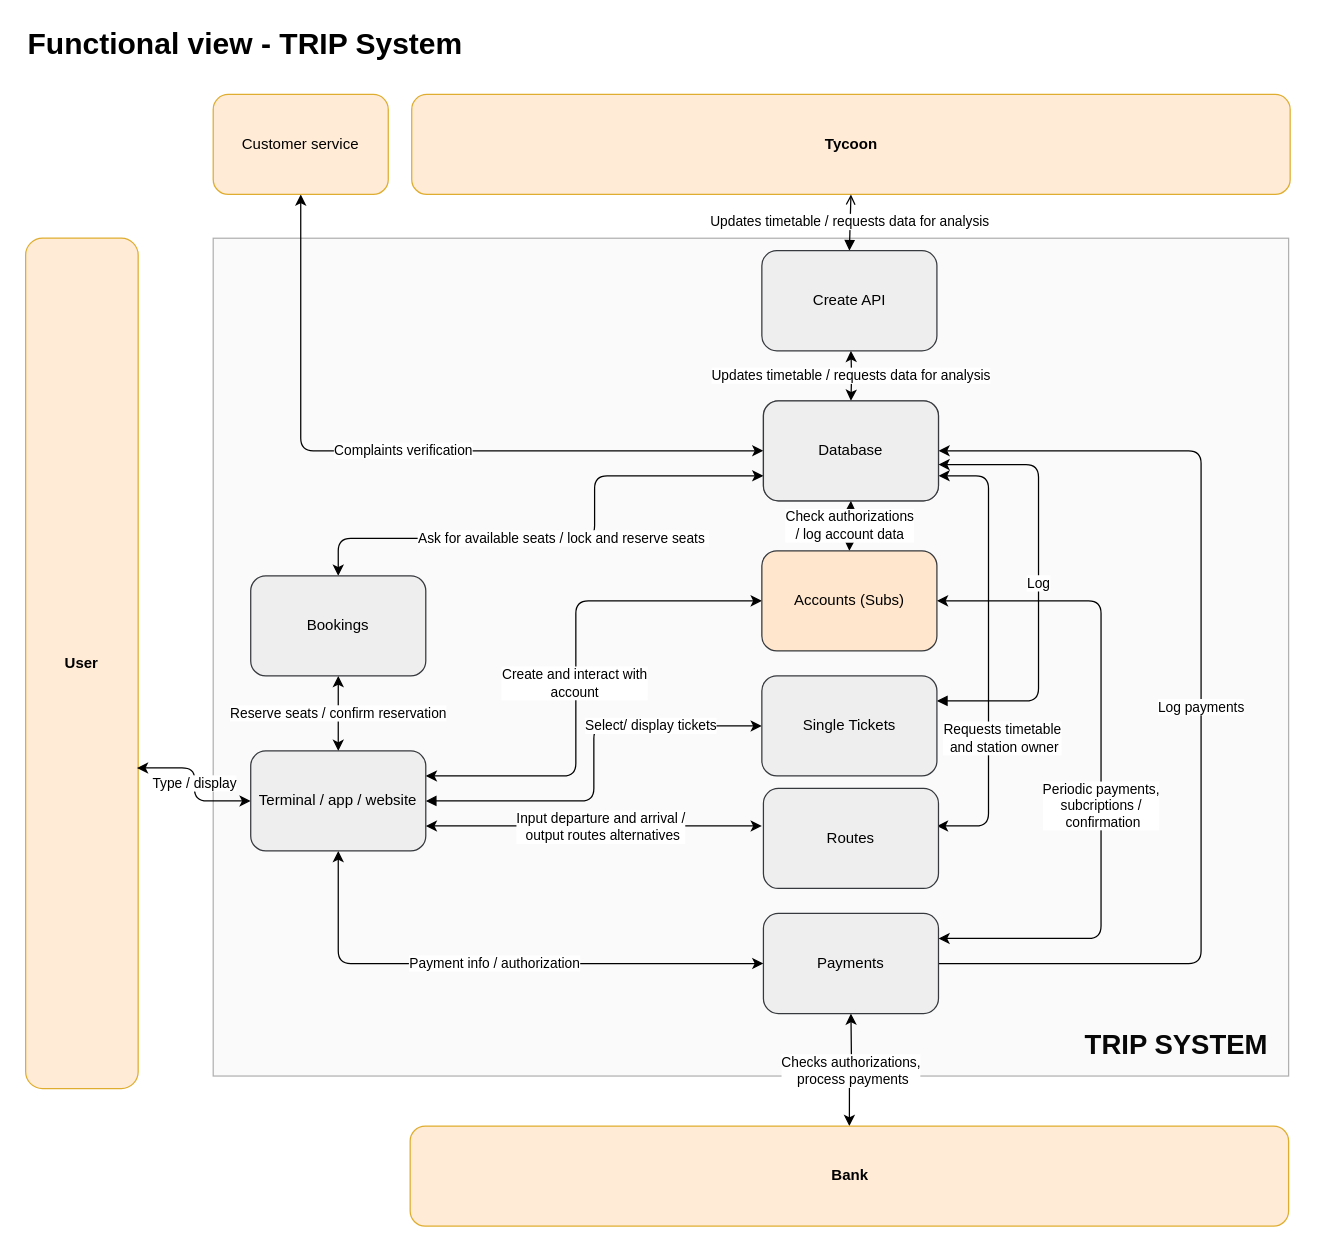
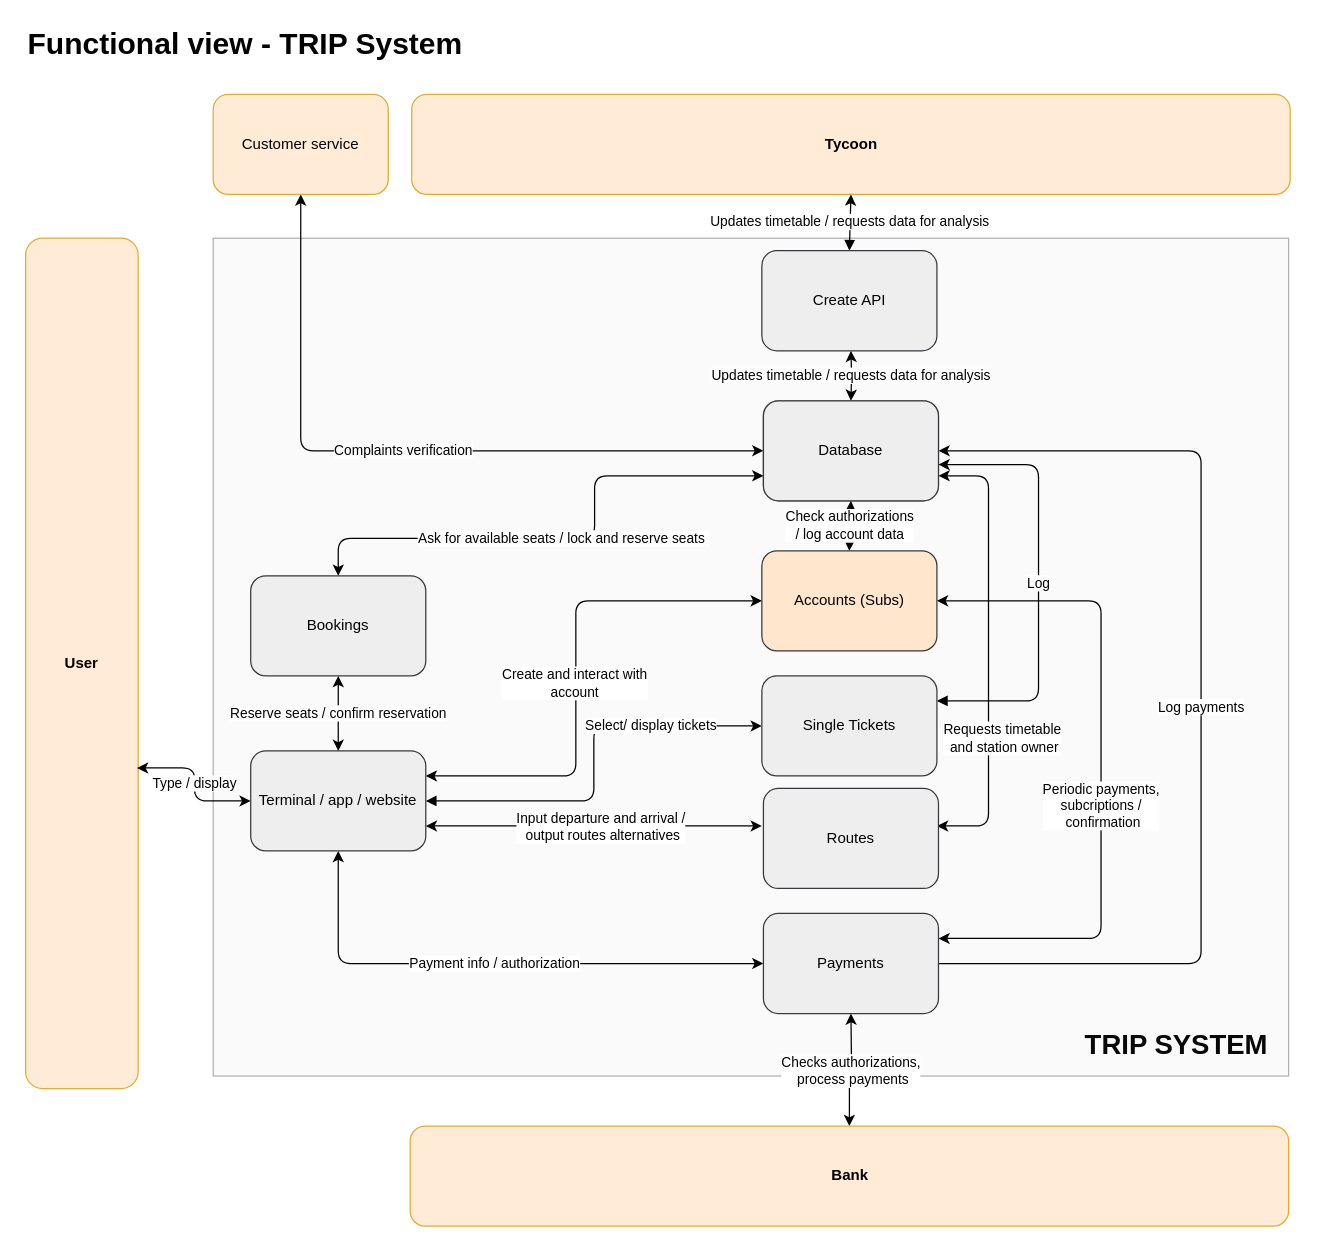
- <mxCell id="35" value="Updates timetable / requests data for analysis" style="edgeStyle=none;html=1;exitX=0.5;exitY=0;exitDx=0;exitDy=0;entryX=0.5;entryY=1;entryDx=0;entryDy=0;startArrow=block;startFill=1;endArrow=open;" edge="1" parent="1" source="36" target="26"><mxGeometry relative="1" as="geometry" /></mxCell>
+ <mxCell id="35" value="Updates timetable / requests data for analysis" style="edgeStyle=none;html=1;exitX=0.5;exitY=0;exitDx=0;exitDy=0;entryX=0.5;entryY=1;entryDx=0;entryDy=0;startArrow=block;startFill=1;" edge="1" parent="1" source="36" target="26"><mxGeometry relative="1" as="geometry" /></mxCell>
